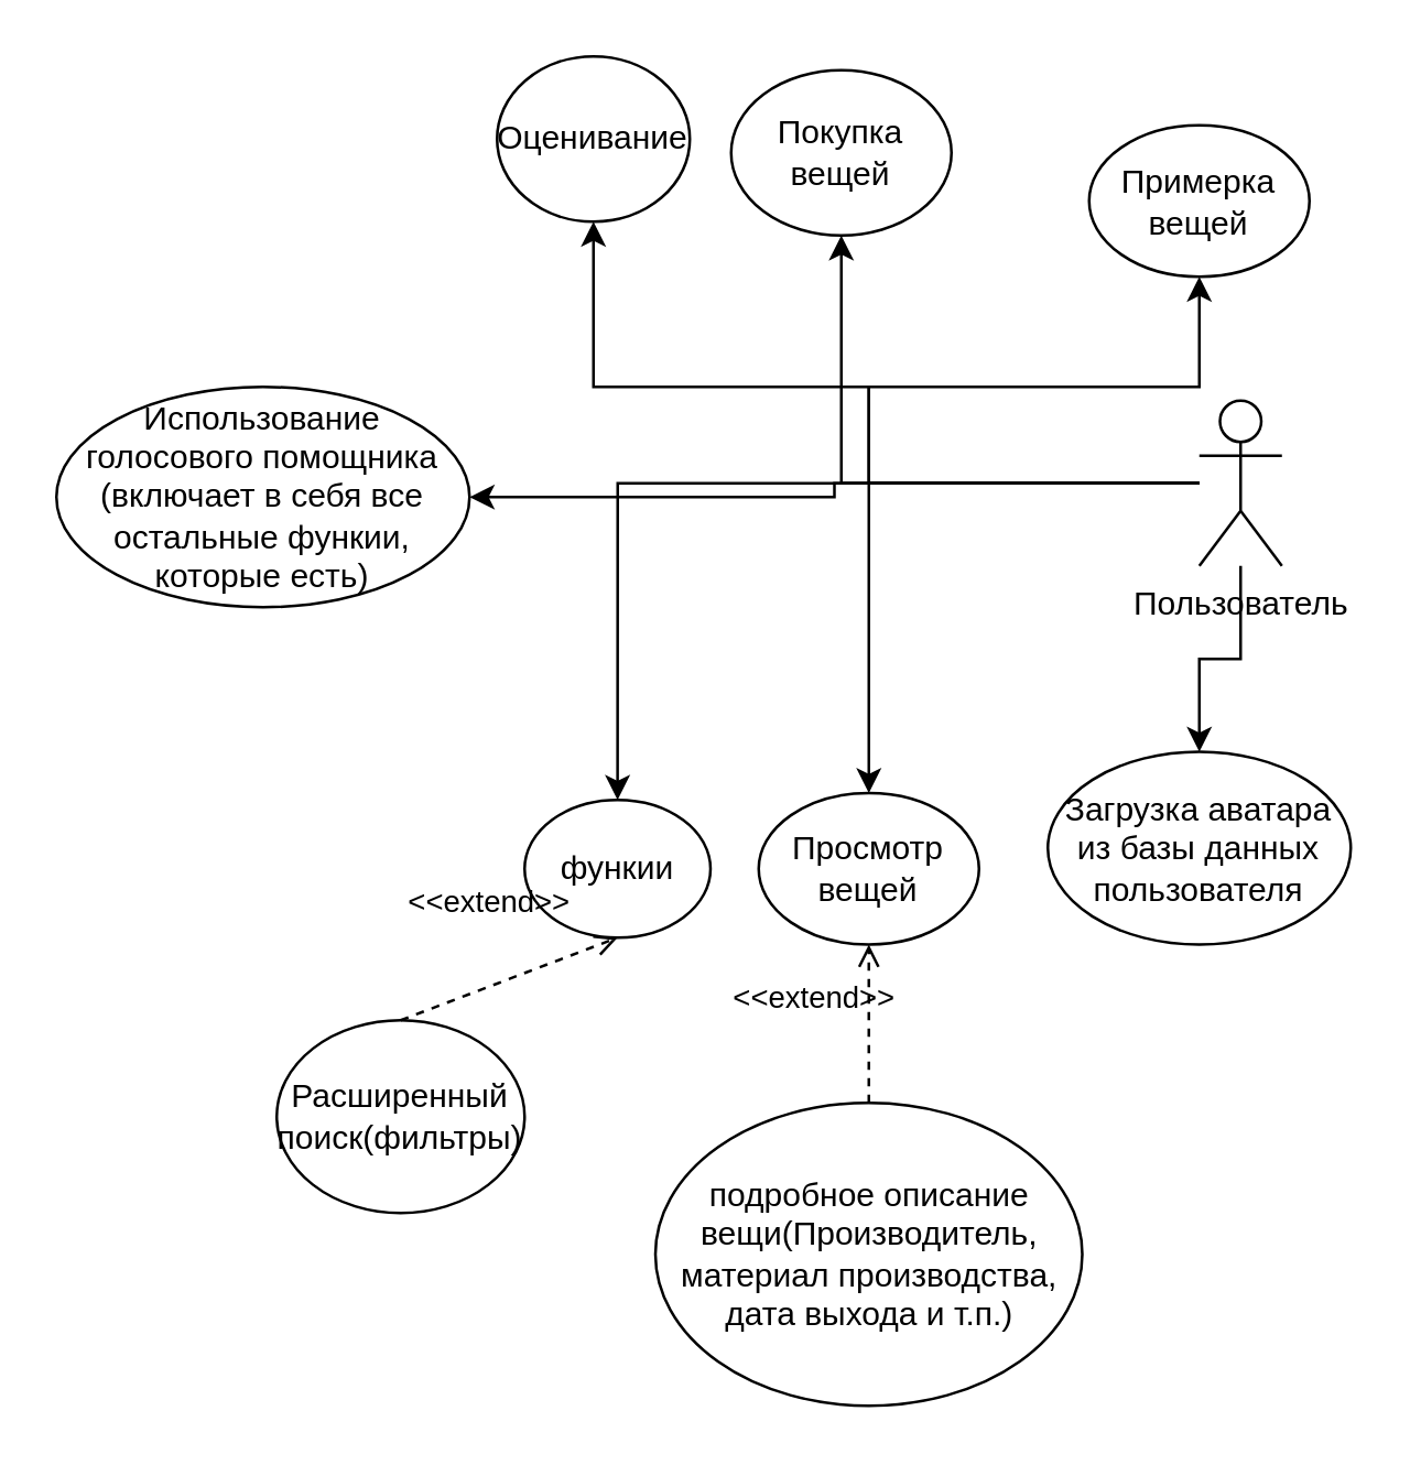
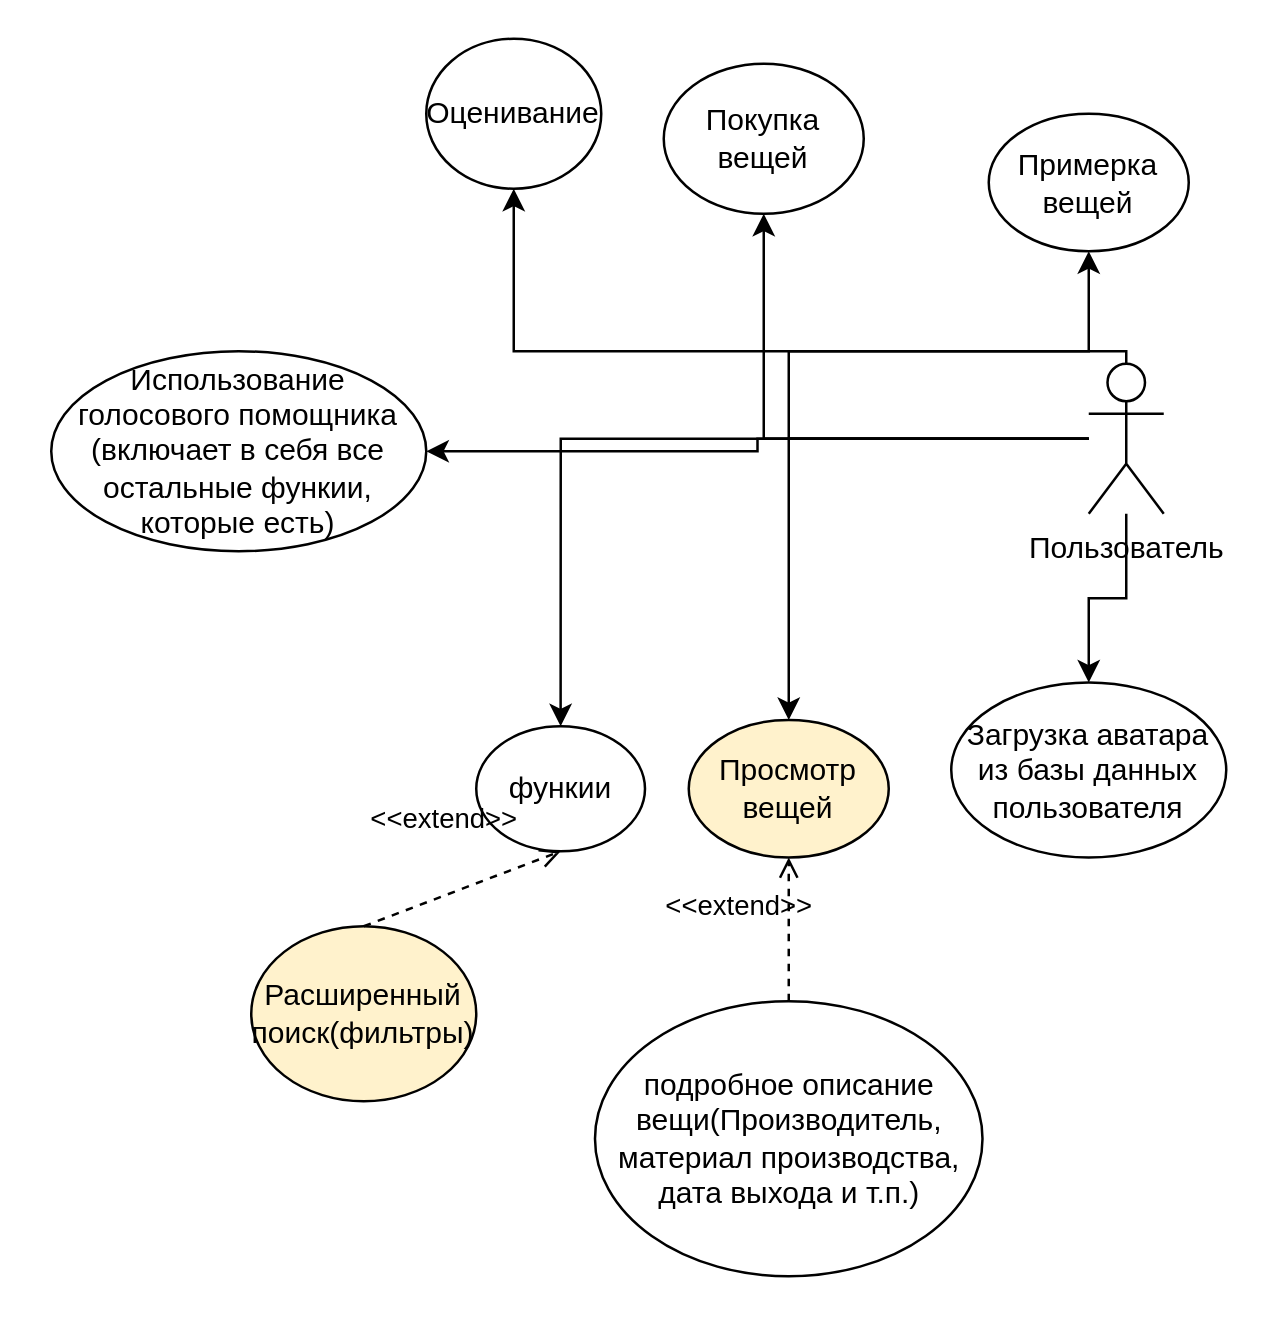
- <mxCell id="15" value="Оценивание" style="ellipse;whiteSpace=wrap;html=1;" vertex="1" parent="1"><mxGeometry x="180" y="20" width="70" height="60" as="geometry" /></mxCell>
+ <mxCell id="15" value="Оценивание" style="ellipse;whiteSpace=wrap;html=1;" vertex="1" parent="1"><mxGeometry x="170" y="15" width="70" height="60" as="geometry" /></mxCell>
- <mxCell id="11" value="Просмотр вещей" style="ellipse;whiteSpace=wrap;html=1;" vertex="1" parent="1"><mxGeometry x="275" y="287.5" width="80" height="55" as="geometry" /></mxCell>
+ <mxCell id="11" value="Просмотр вещей" style="ellipse;whiteSpace=wrap;html=1;fillColor=#fff2cc;" vertex="1" parent="1"><mxGeometry x="275" y="287.5" width="80" height="55" as="geometry" /></mxCell>
- <mxCell id="18" value="Расширенный поиск(фильтры)" style="ellipse;whiteSpace=wrap;html=1;" vertex="1" parent="1"><mxGeometry x="100" y="370" width="90" height="70" as="geometry" /></mxCell>
+ <mxCell id="18" value="Расширенный поиск(фильтры)" style="ellipse;whiteSpace=wrap;html=1;fillColor=#fff2cc;" vertex="1" parent="1"><mxGeometry x="100" y="370" width="90" height="70" as="geometry" /></mxCell>
